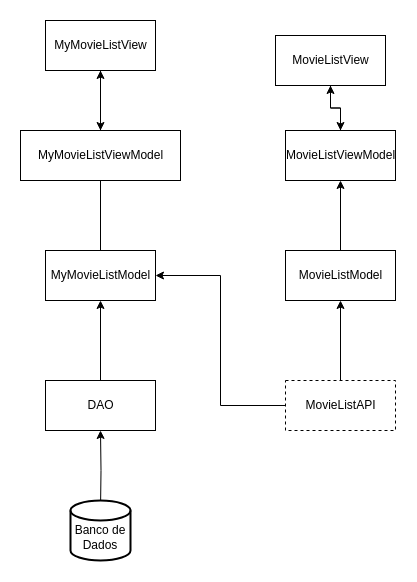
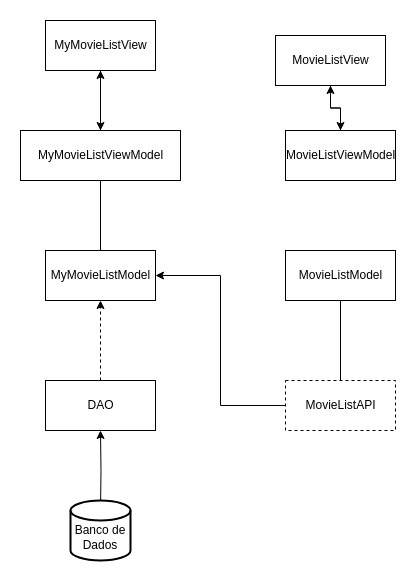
- <mxCell id="6" style="edgeStyle=orthogonalEdgeStyle;rounded=0;orthogonalLoop=1;jettySize=auto;html=1;" parent="1" source="7" target="5" edge="1"><mxGeometry relative="1" as="geometry" /></mxCell>
- <mxCell id="8" style="edgeStyle=orthogonalEdgeStyle;rounded=0;orthogonalLoop=1;jettySize=auto;html=1;entryX=0.5;entryY=1;entryDx=0;entryDy=0;" parent="1" source="10" target="7" edge="1"><mxGeometry relative="1" as="geometry" /></mxCell>
+ <mxCell id="8" style="edgeStyle=orthogonalEdgeStyle;rounded=0;orthogonalLoop=1;jettySize=auto;html=1;entryX=0.5;entryY=1;entryDx=0;entryDy=0;endArrow=none;" parent="1" source="10" target="7" edge="1"><mxGeometry relative="1" as="geometry" /></mxCell>
- <mxCell id="11" style="edgeStyle=orthogonalEdgeStyle;rounded=0;orthogonalLoop=1;jettySize=auto;html=1;entryX=0.5;entryY=1;entryDx=0;entryDy=0;" parent="1" source="12" target="14" edge="1"><mxGeometry relative="1" as="geometry" /></mxCell>
+ <mxCell id="11" style="edgeStyle=orthogonalEdgeStyle;rounded=0;orthogonalLoop=1;jettySize=auto;html=1;entryX=0.5;entryY=1;entryDx=0;entryDy=0;dashed=1;" parent="1" source="12" target="14" edge="1"><mxGeometry relative="1" as="geometry" /></mxCell>
